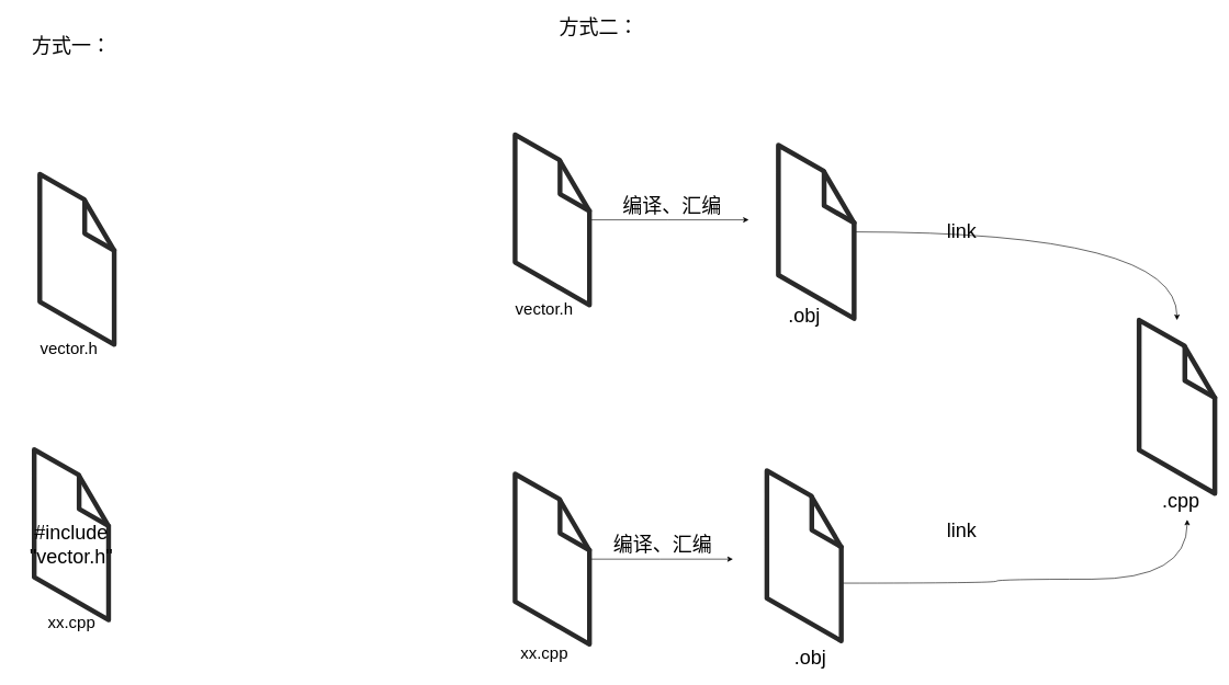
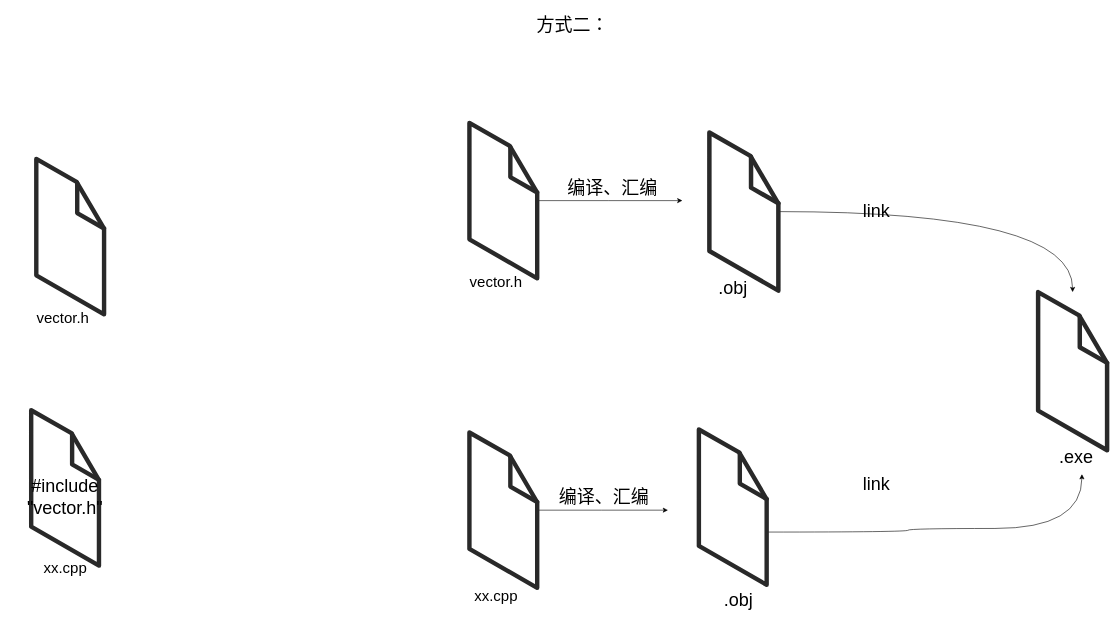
- <mxCell id="26" value="方式二：" style="text;html=1;align=center;verticalAlign=middle;resizable=0;points=[];autosize=1;strokeColor=none;fillColor=none;fontSize=30;" vertex="1" parent="1"><mxGeometry x="844" y="20" width="130" height="40" as="geometry" /></mxCell>
+ <mxCell id="26" value="方式二：" style="text;html=1;align=center;verticalAlign=middle;resizable=0;points=[];autosize=1;strokeColor=none;fillColor=none;fontSize=30;" vertex="1" parent="1"><mxGeometry x="889" y="20" width="130" height="40" as="geometry" /></mxCell>
- <mxCell id="8" value="&lt;font style=&quot;font-size: 30px&quot;&gt;方式一：&lt;/font&gt;" style="text;html=1;align=center;verticalAlign=middle;resizable=0;points=[];autosize=1;strokeColor=none;fillColor=none;fontSize=25;" vertex="1" parent="1"><mxGeometry x="42.99" y="51" width="130" height="36" as="geometry" /></mxCell>
- <mxCell id="25" value=".cpp" style="text;html=1;align=center;verticalAlign=middle;resizable=0;points=[];autosize=1;strokeColor=none;fillColor=none;fontSize=30;" vertex="1" parent="1"><mxGeometry x="1759" y="741" width="67" height="40" as="geometry" /></mxCell>
+ <mxCell id="25" value=".exe" style="text;html=1;align=center;verticalAlign=middle;resizable=0;points=[];autosize=1;strokeColor=none;fillColor=none;fontSize=30;" vertex="1" parent="1"><mxGeometry x="1759" y="741" width="67" height="40" as="geometry" /></mxCell>
